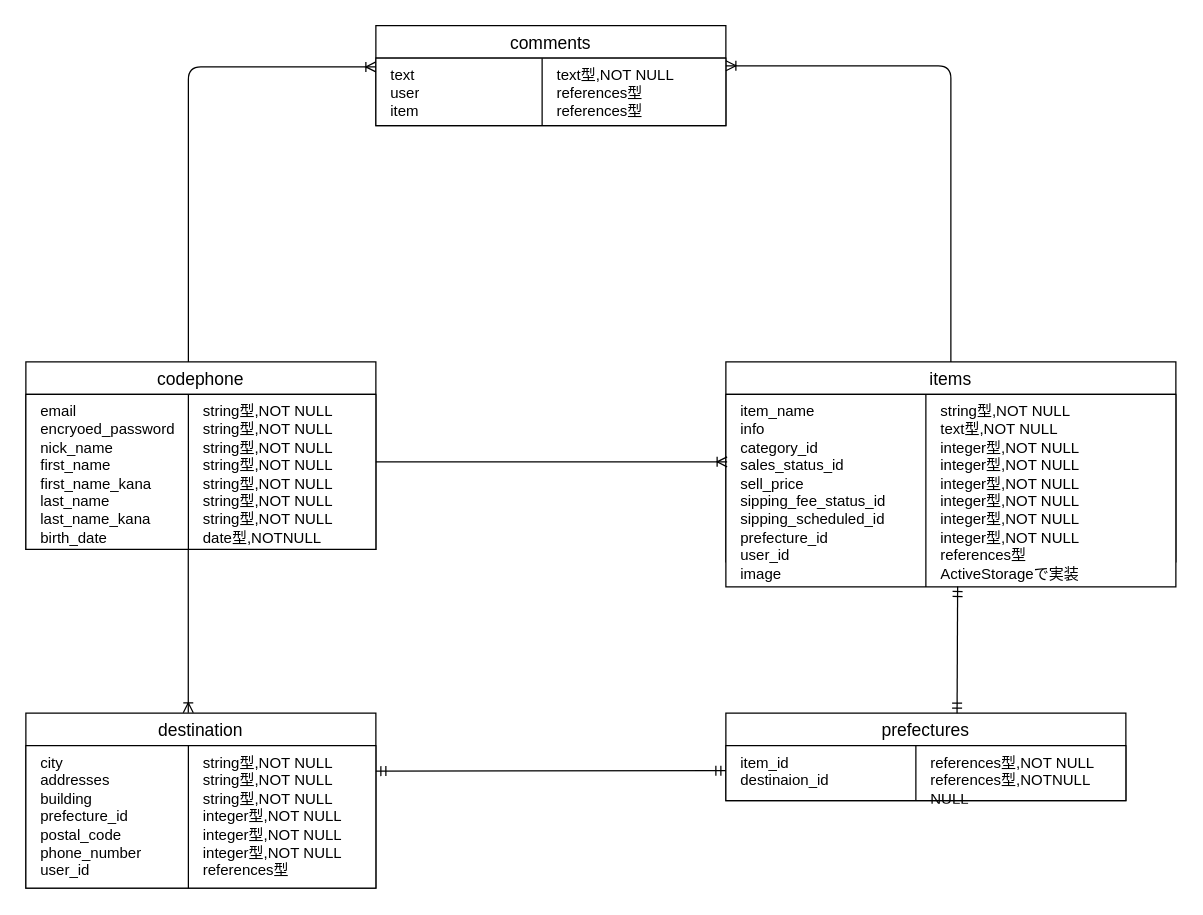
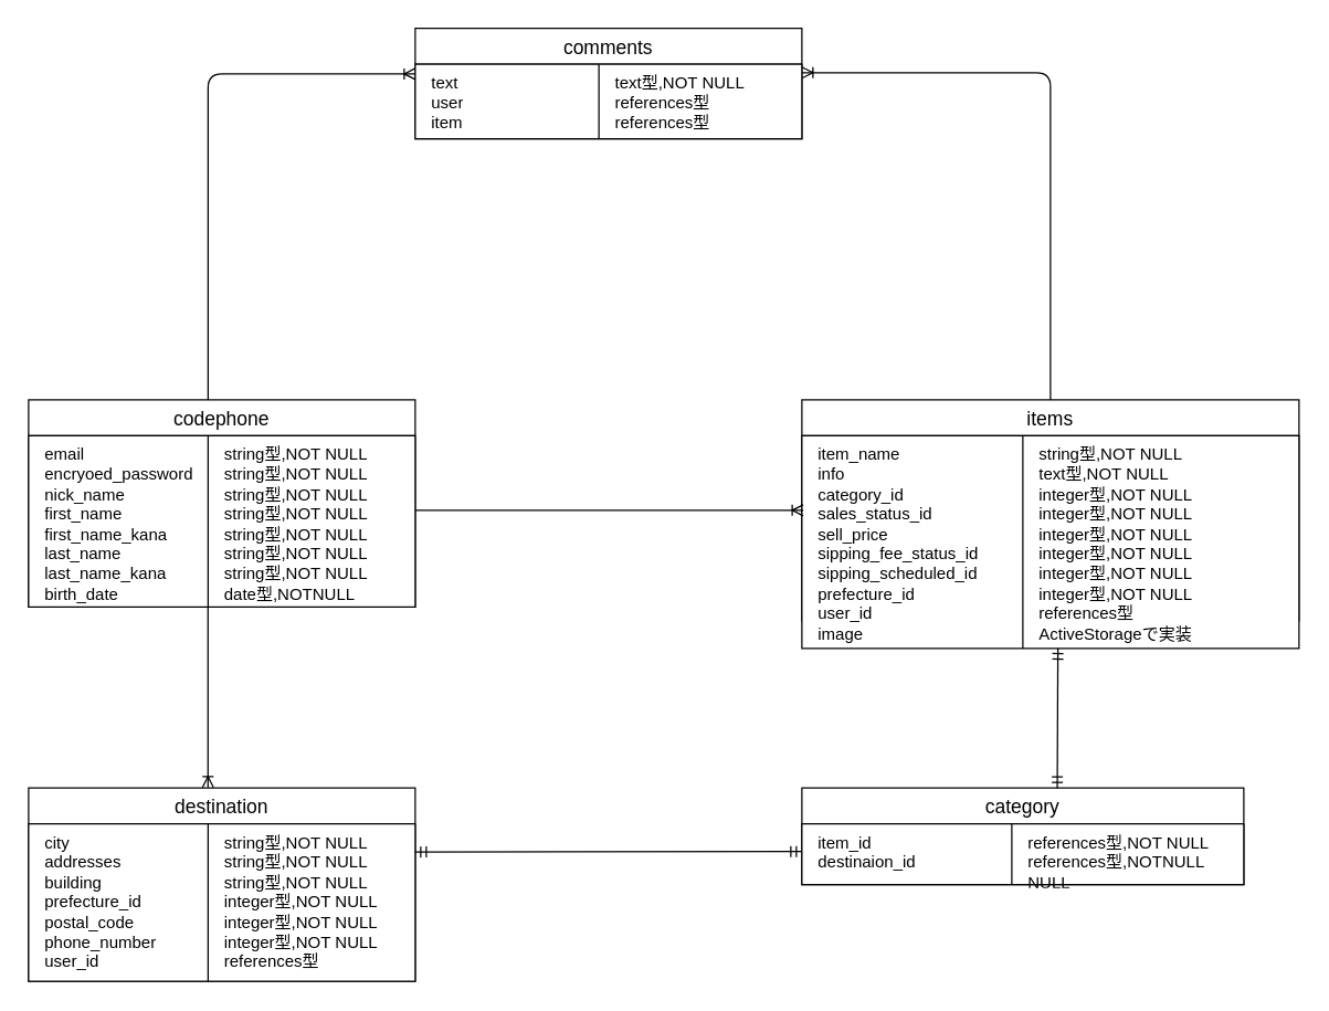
- <mxCell id="17" value="prefectures" style="swimlane;fontStyle=0;childLayout=stackLayout;horizontal=1;startSize=26;horizontalStack=0;resizeParent=1;resizeParentMax=0;resizeLast=0;collapsible=1;marginBottom=0;align=center;fontSize=14;swimlaneLine=1;" vertex="1" parent="1"><mxGeometry x="580" y="570" width="320" height="70" as="geometry" /></mxCell>
+ <mxCell id="17" value="category" style="swimlane;fontStyle=0;childLayout=stackLayout;horizontal=1;startSize=26;horizontalStack=0;resizeParent=1;resizeParentMax=0;resizeLast=0;collapsible=1;marginBottom=0;align=center;fontSize=14;swimlaneLine=1;" vertex="1" parent="1"><mxGeometry x="580" y="570" width="320" height="70" as="geometry" /></mxCell>
